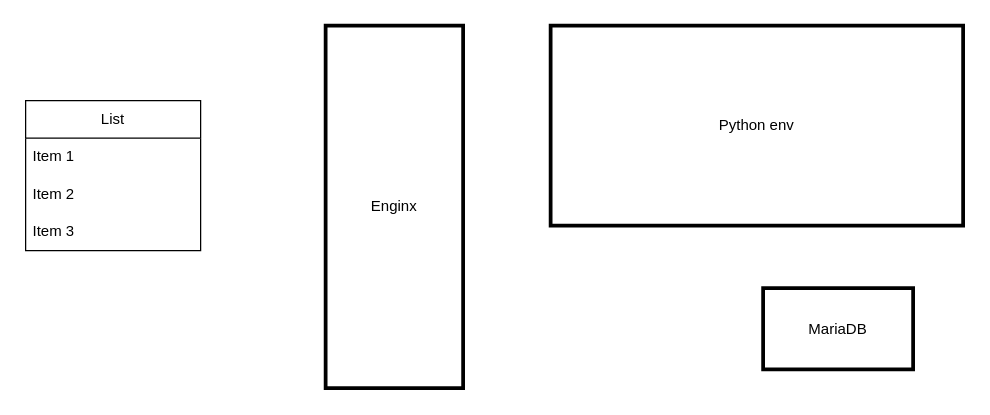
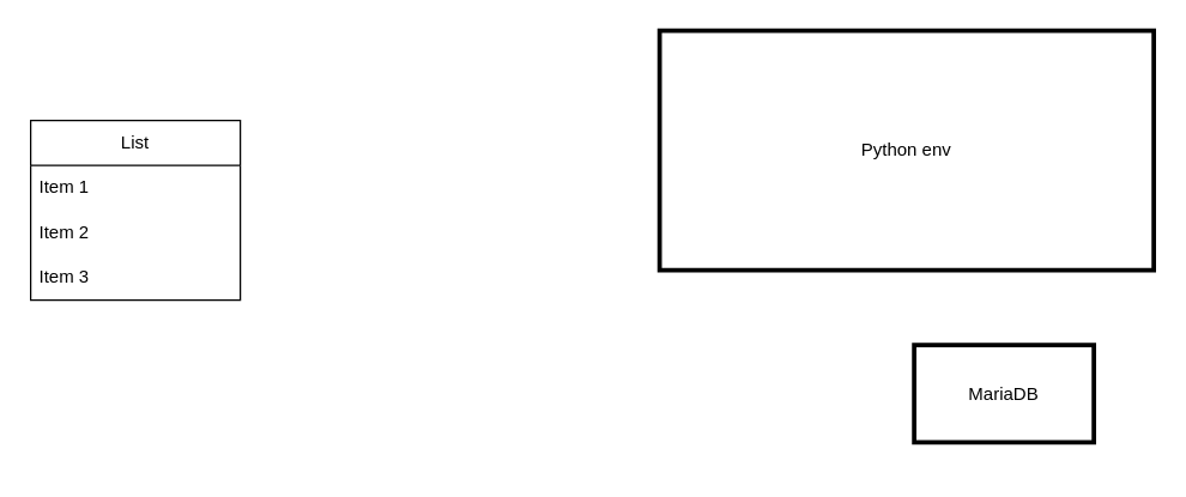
- <mxCell id="4" value="Enginx" style="rounded=0;whiteSpace=wrap;html=1;strokeWidth=3;" parent="1" vertex="1"><mxGeometry x="260" y="20" width="110" height="290" as="geometry" /></mxCell>
